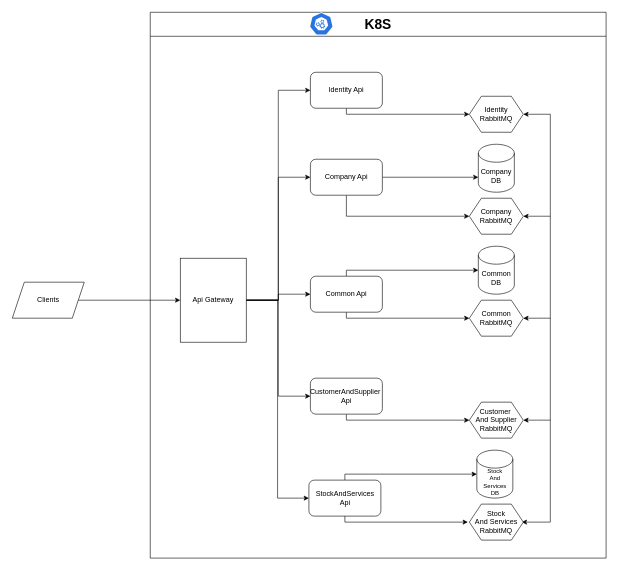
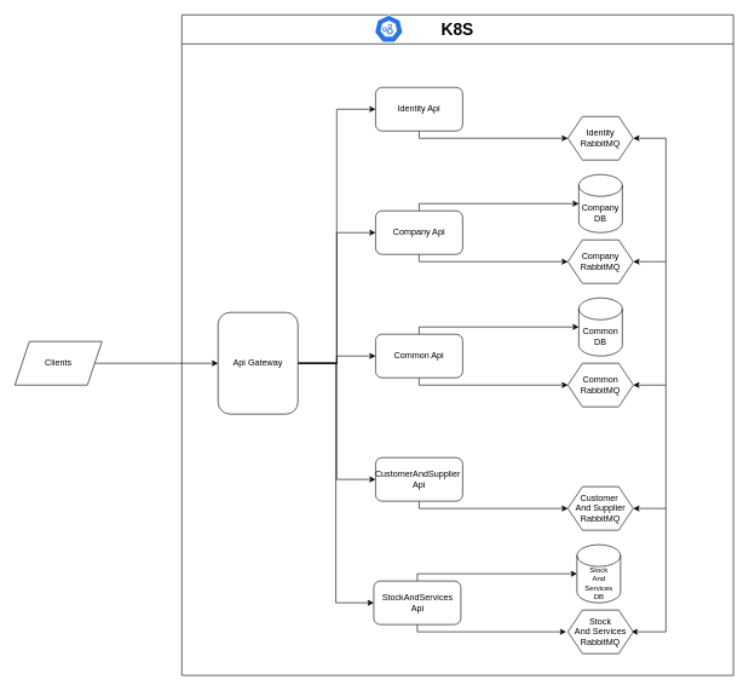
- <mxCell id="10" value="Company Api" style="rounded=1;whiteSpace=wrap;html=1;" vertex="1" parent="2"><mxGeometry x="267" y="245" width="120" height="60" as="geometry" /></mxCell>
+ <mxCell id="10" value="Company Api" style="rounded=1;whiteSpace=wrap;html=1;" vertex="1" parent="2"><mxGeometry x="267" y="270" width="120" height="60" as="geometry" /></mxCell>
- <mxCell id="34" value="Api Gateway" style="whiteSpace=wrap;html=1;rounded=0;" vertex="1" parent="2"><mxGeometry x="50" y="410" width="110" height="140" as="geometry" /></mxCell>
+ <mxCell id="34" value="Api Gateway" style="rounded=1;whiteSpace=wrap;html=1;" vertex="1" parent="2"><mxGeometry x="50" y="410" width="110" height="140" as="geometry" /></mxCell>
